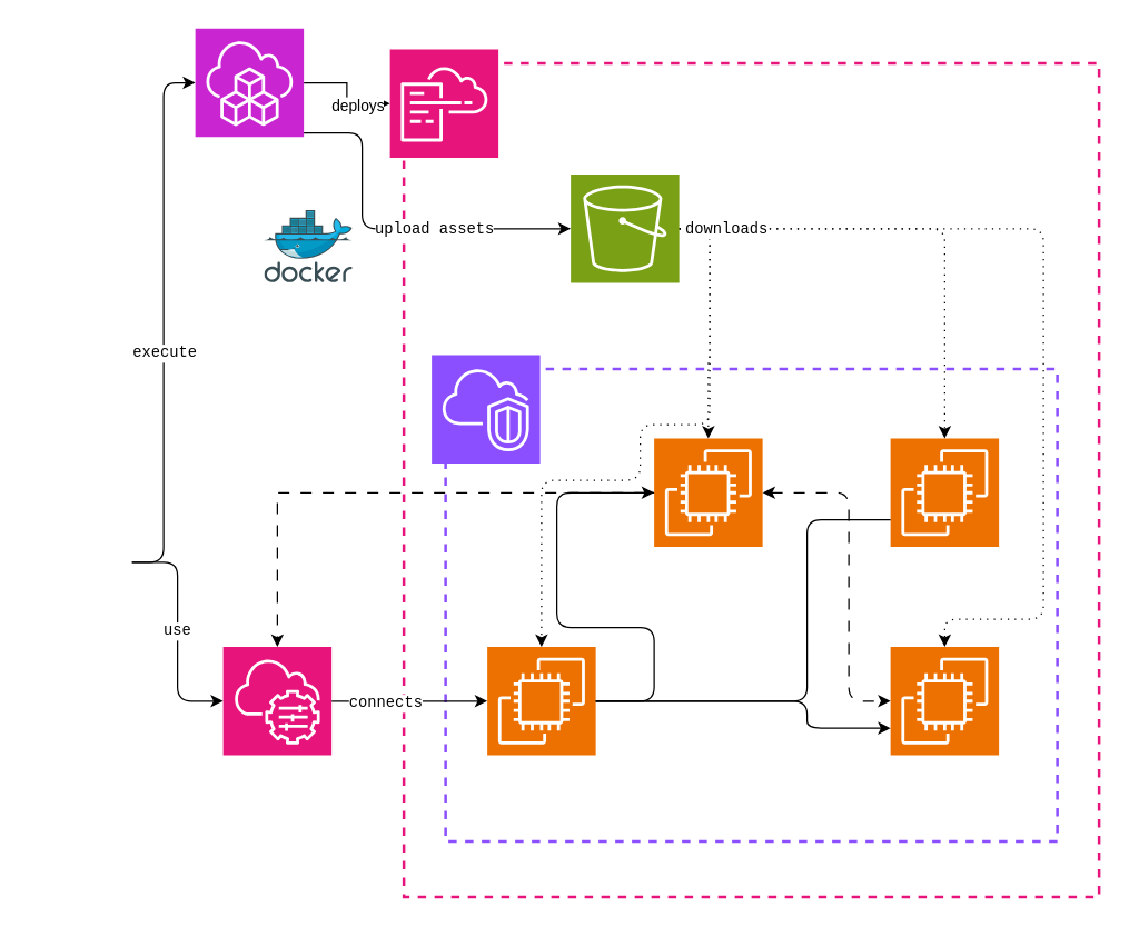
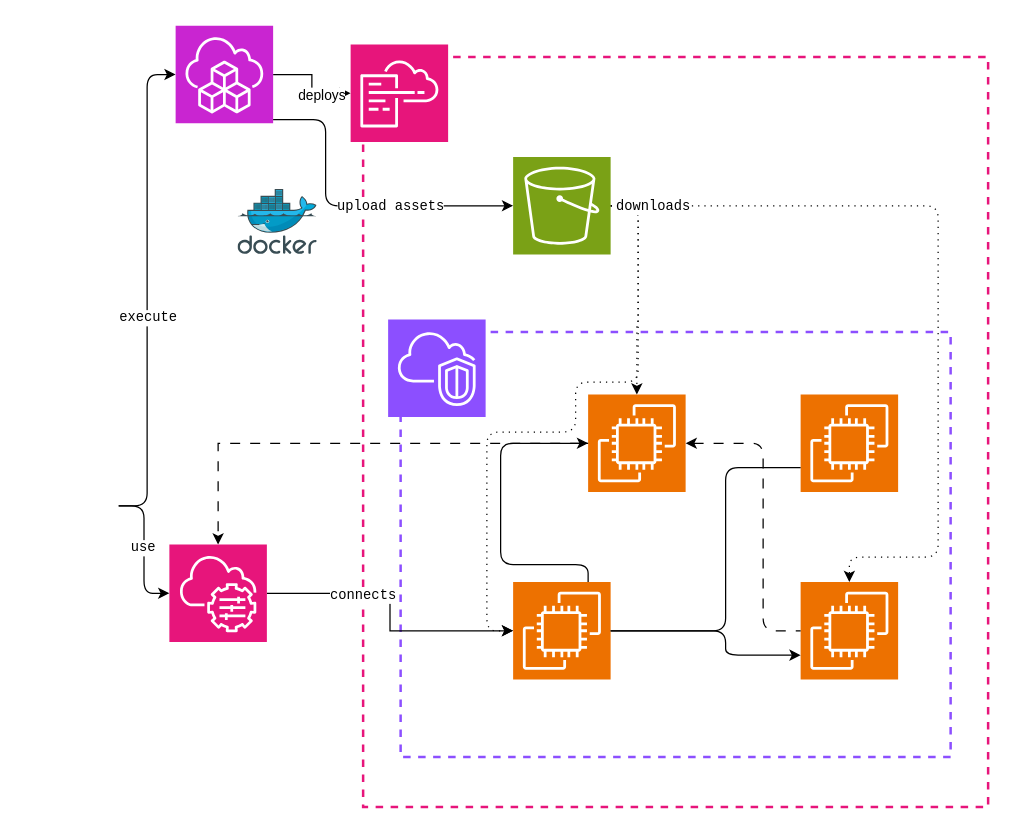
- <mxCell id="27" style="edgeStyle=orthogonalEdgeStyle;rounded=1;orthogonalLoop=1;jettySize=auto;html=1;curved=0;dashed=1;dashPattern=1 4;" edge="1" parent="1" source="29" target="16"><mxGeometry relative="1" as="geometry" /></mxCell>
- <mxCell id="23" value="AWS Session Manager" style="sketch=0;points=[[0,0,0],[0.25,0,0],[0.5,0,0],[0.75,0,0],[1,0,0],[0,1,0],[0.25,1,0],[0.5,1,0],[0.75,1,0],[1,1,0],[0,0.25,0],[0,0.5,0],[0,0.75,0],[1,0.25,0],[1,0.5,0],[1,0.75,0]];points=[[0,0,0],[0.25,0,0],[0.5,0,0],[0.75,0,0],[1,0,0],[0,1,0],[0.25,1,0],[0.5,1,0],[0.75,1,0],[1,1,0],[0,0.25,0],[0,0.5,0],[0,0.75,0],[1,0.25,0],[1,0.5,0],[1,0.75,0]];outlineConnect=0;fontColor=#FFFFFF;fillColor=#E7157B;strokeColor=#ffffff;dashed=0;verticalLabelPosition=bottom;verticalAlign=top;align=center;html=1;fontSize=12;fontStyle=0;aspect=fixed;shape=mxgraph.aws4.resourceIcon;resIcon=mxgraph.aws4.systems_manager;fontFamily=Courier New;" vertex="1" parent="1"><mxGeometry x="160" y="465" width="78" height="78" as="geometry" /></mxCell>
+ <mxCell id="23" value="AWS Session Manager" style="sketch=0;points=[[0,0,0],[0.25,0,0],[0.5,0,0],[0.75,0,0],[1,0,0],[0,1,0],[0.25,1,0],[0.5,1,0],[0.75,1,0],[1,1,0],[0,0.25,0],[0,0.5,0],[0,0.75,0],[1,0.25,0],[1,0.5,0],[1,0.75,0]];points=[[0,0,0],[0.25,0,0],[0.5,0,0],[0.75,0,0],[1,0,0],[0,1,0],[0.25,1,0],[0.5,1,0],[0.75,1,0],[1,1,0],[0,0.25,0],[0,0.5,0],[0,0.75,0],[1,0.25,0],[1,0.5,0],[1,0.75,0]];outlineConnect=0;fontColor=#FFFFFF;fillColor=#E7157B;strokeColor=#ffffff;dashed=0;verticalLabelPosition=bottom;verticalAlign=top;align=center;html=1;fontSize=12;fontStyle=0;aspect=fixed;shape=mxgraph.aws4.resourceIcon;resIcon=mxgraph.aws4.systems_manager;fontFamily=Courier New;" vertex="1" parent="1"><mxGeometry x="135" y="435" width="78" height="78" as="geometry" /></mxCell>
- <mxCell id="15" value="Jumpbox instance&lt;div&gt;(jumpbox)&lt;/div&gt;" style="sketch=0;points=[[0,0,0],[0.25,0,0],[0.5,0,0],[0.75,0,0],[1,0,0],[0,1,0],[0.25,1,0],[0.5,1,0],[0.75,1,0],[1,1,0],[0,0.25,0],[0,0.5,0],[0,0.75,0],[1,0.25,0],[1,0.5,0],[1,0.75,0]];outlineConnect=0;fontColor=#FFFFFF;fillColor=#ED7100;strokeColor=#ffffff;dashed=0;verticalLabelPosition=bottom;verticalAlign=top;align=center;html=1;fontSize=12;fontStyle=0;aspect=fixed;shape=mxgraph.aws4.resourceIcon;resIcon=mxgraph.aws4.ec2;fontFamily=Courier New;" vertex="1" parent="1"><mxGeometry x="350" y="465" width="78" height="78" as="geometry" /></mxCell>
+ <mxCell id="15" value="Jumpbox instance&lt;div&gt;(jumpbox)&lt;/div&gt;" style="sketch=0;points=[[0,0,0],[0.25,0,0],[0.5,0,0],[0.75,0,0],[1,0,0],[0,1,0],[0.25,1,0],[0.5,1,0],[0.75,1,0],[1,1,0],[0,0.25,0],[0,0.5,0],[0,0.75,0],[1,0.25,0],[1,0.5,0],[1,0.75,0]];outlineConnect=0;fontColor=#FFFFFF;fillColor=#ED7100;strokeColor=#ffffff;dashed=0;verticalLabelPosition=bottom;verticalAlign=top;align=center;html=1;fontSize=12;fontStyle=0;aspect=fixed;shape=mxgraph.aws4.resourceIcon;resIcon=mxgraph.aws4.ec2;fontFamily=Courier New;" vertex="1" parent="1"><mxGeometry x="410" y="465" width="78" height="78" as="geometry" /></mxCell>
- <mxCell id="17" style="edgeStyle=orthogonalEdgeStyle;rounded=1;orthogonalLoop=1;jettySize=auto;html=1;entryX=0;entryY=0.5;entryDx=0;entryDy=0;entryPerimeter=0;curved=0;startArrow=classic;startFill=1;dashed=1;dashPattern=8 8;fontFamily=Courier New;" edge="1" parent="1" source="14" target="10"><mxGeometry relative="1" as="geometry"><Array as="points"><mxPoint x="610" y="354" /><mxPoint x="610" y="504" /></Array></mxGeometry></mxCell>
+ <mxCell id="17" style="edgeStyle=orthogonalEdgeStyle;rounded=1;orthogonalLoop=1;jettySize=auto;html=1;entryX=0;entryY=0.5;entryDx=0;entryDy=0;entryPerimeter=0;curved=0;startArrow=classic;startFill=1;dashed=1;dashPattern=8 8;fontFamily=Courier New;endArrow=none;" edge="1" parent="1" source="14" target="10"><mxGeometry relative="1" as="geometry"><Array as="points"><mxPoint x="610" y="354" /><mxPoint x="610" y="504" /></Array></mxGeometry></mxCell>
